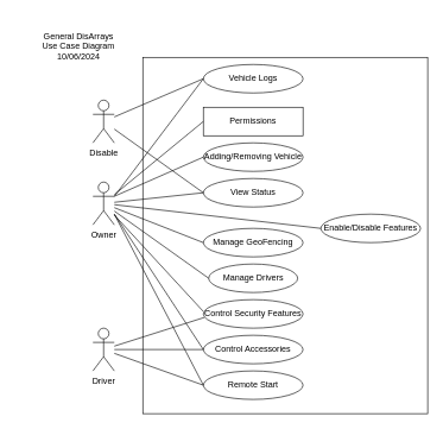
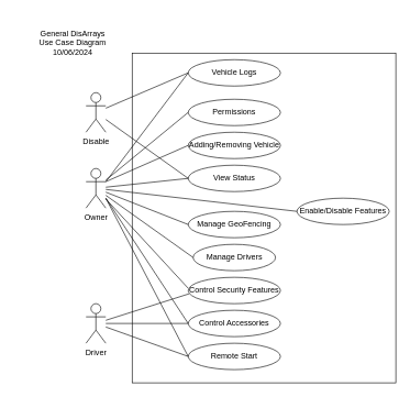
- <mxCell id="21" value="Permissions" style="whiteSpace=wrap;html=1;rounded=0;" vertex="1" parent="1"><mxGeometry x="285" y="150" width="140" height="40" as="geometry" /></mxCell>
+ <mxCell id="21" value="Permissions" style="ellipse;whiteSpace=wrap;html=1;" vertex="1" parent="1"><mxGeometry x="285" y="150" width="140" height="40" as="geometry" /></mxCell>
